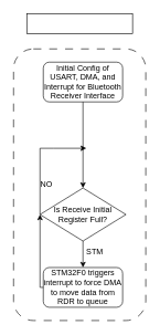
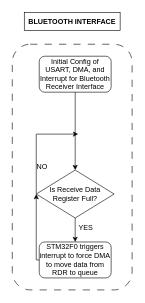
+ <mxCell id="9" value="&lt;b&gt;BLUETOOTH INTERFACE&lt;/b&gt;" style="text;html=1;strokeColor=none;fillColor=none;align=center;verticalAlign=middle;whiteSpace=wrap;rounded=0;" vertex="1" parent="8"><mxGeometry width="160" height="30" as="geometry" /></mxCell>
- <mxCell id="4" value="Is Receive Initial Register Full?" style="rhombus;whiteSpace=wrap;html=1;" vertex="1" parent="1"><mxGeometry x="60" y="283" width="130" height="80" as="geometry" /></mxCell>
+ <mxCell id="4" value="Is Receive Data Register Full?" style="rhombus;whiteSpace=wrap;html=1;" vertex="1" parent="1"><mxGeometry x="60" y="283" width="130" height="80" as="geometry" /></mxCell>
- <mxCell id="6" value="STM" style="text;html=1;strokeColor=none;fillColor=none;align=center;verticalAlign=middle;whiteSpace=wrap;rounded=0;" vertex="1" parent="1"><mxGeometry x="112.5" y="364" width="60" height="30" as="geometry" /></mxCell>
+ <mxCell id="6" value="YES" style="text;html=1;strokeColor=none;fillColor=none;align=center;verticalAlign=middle;whiteSpace=wrap;rounded=0;" vertex="1" parent="1"><mxGeometry x="112.5" y="364" width="60" height="30" as="geometry" /></mxCell>
